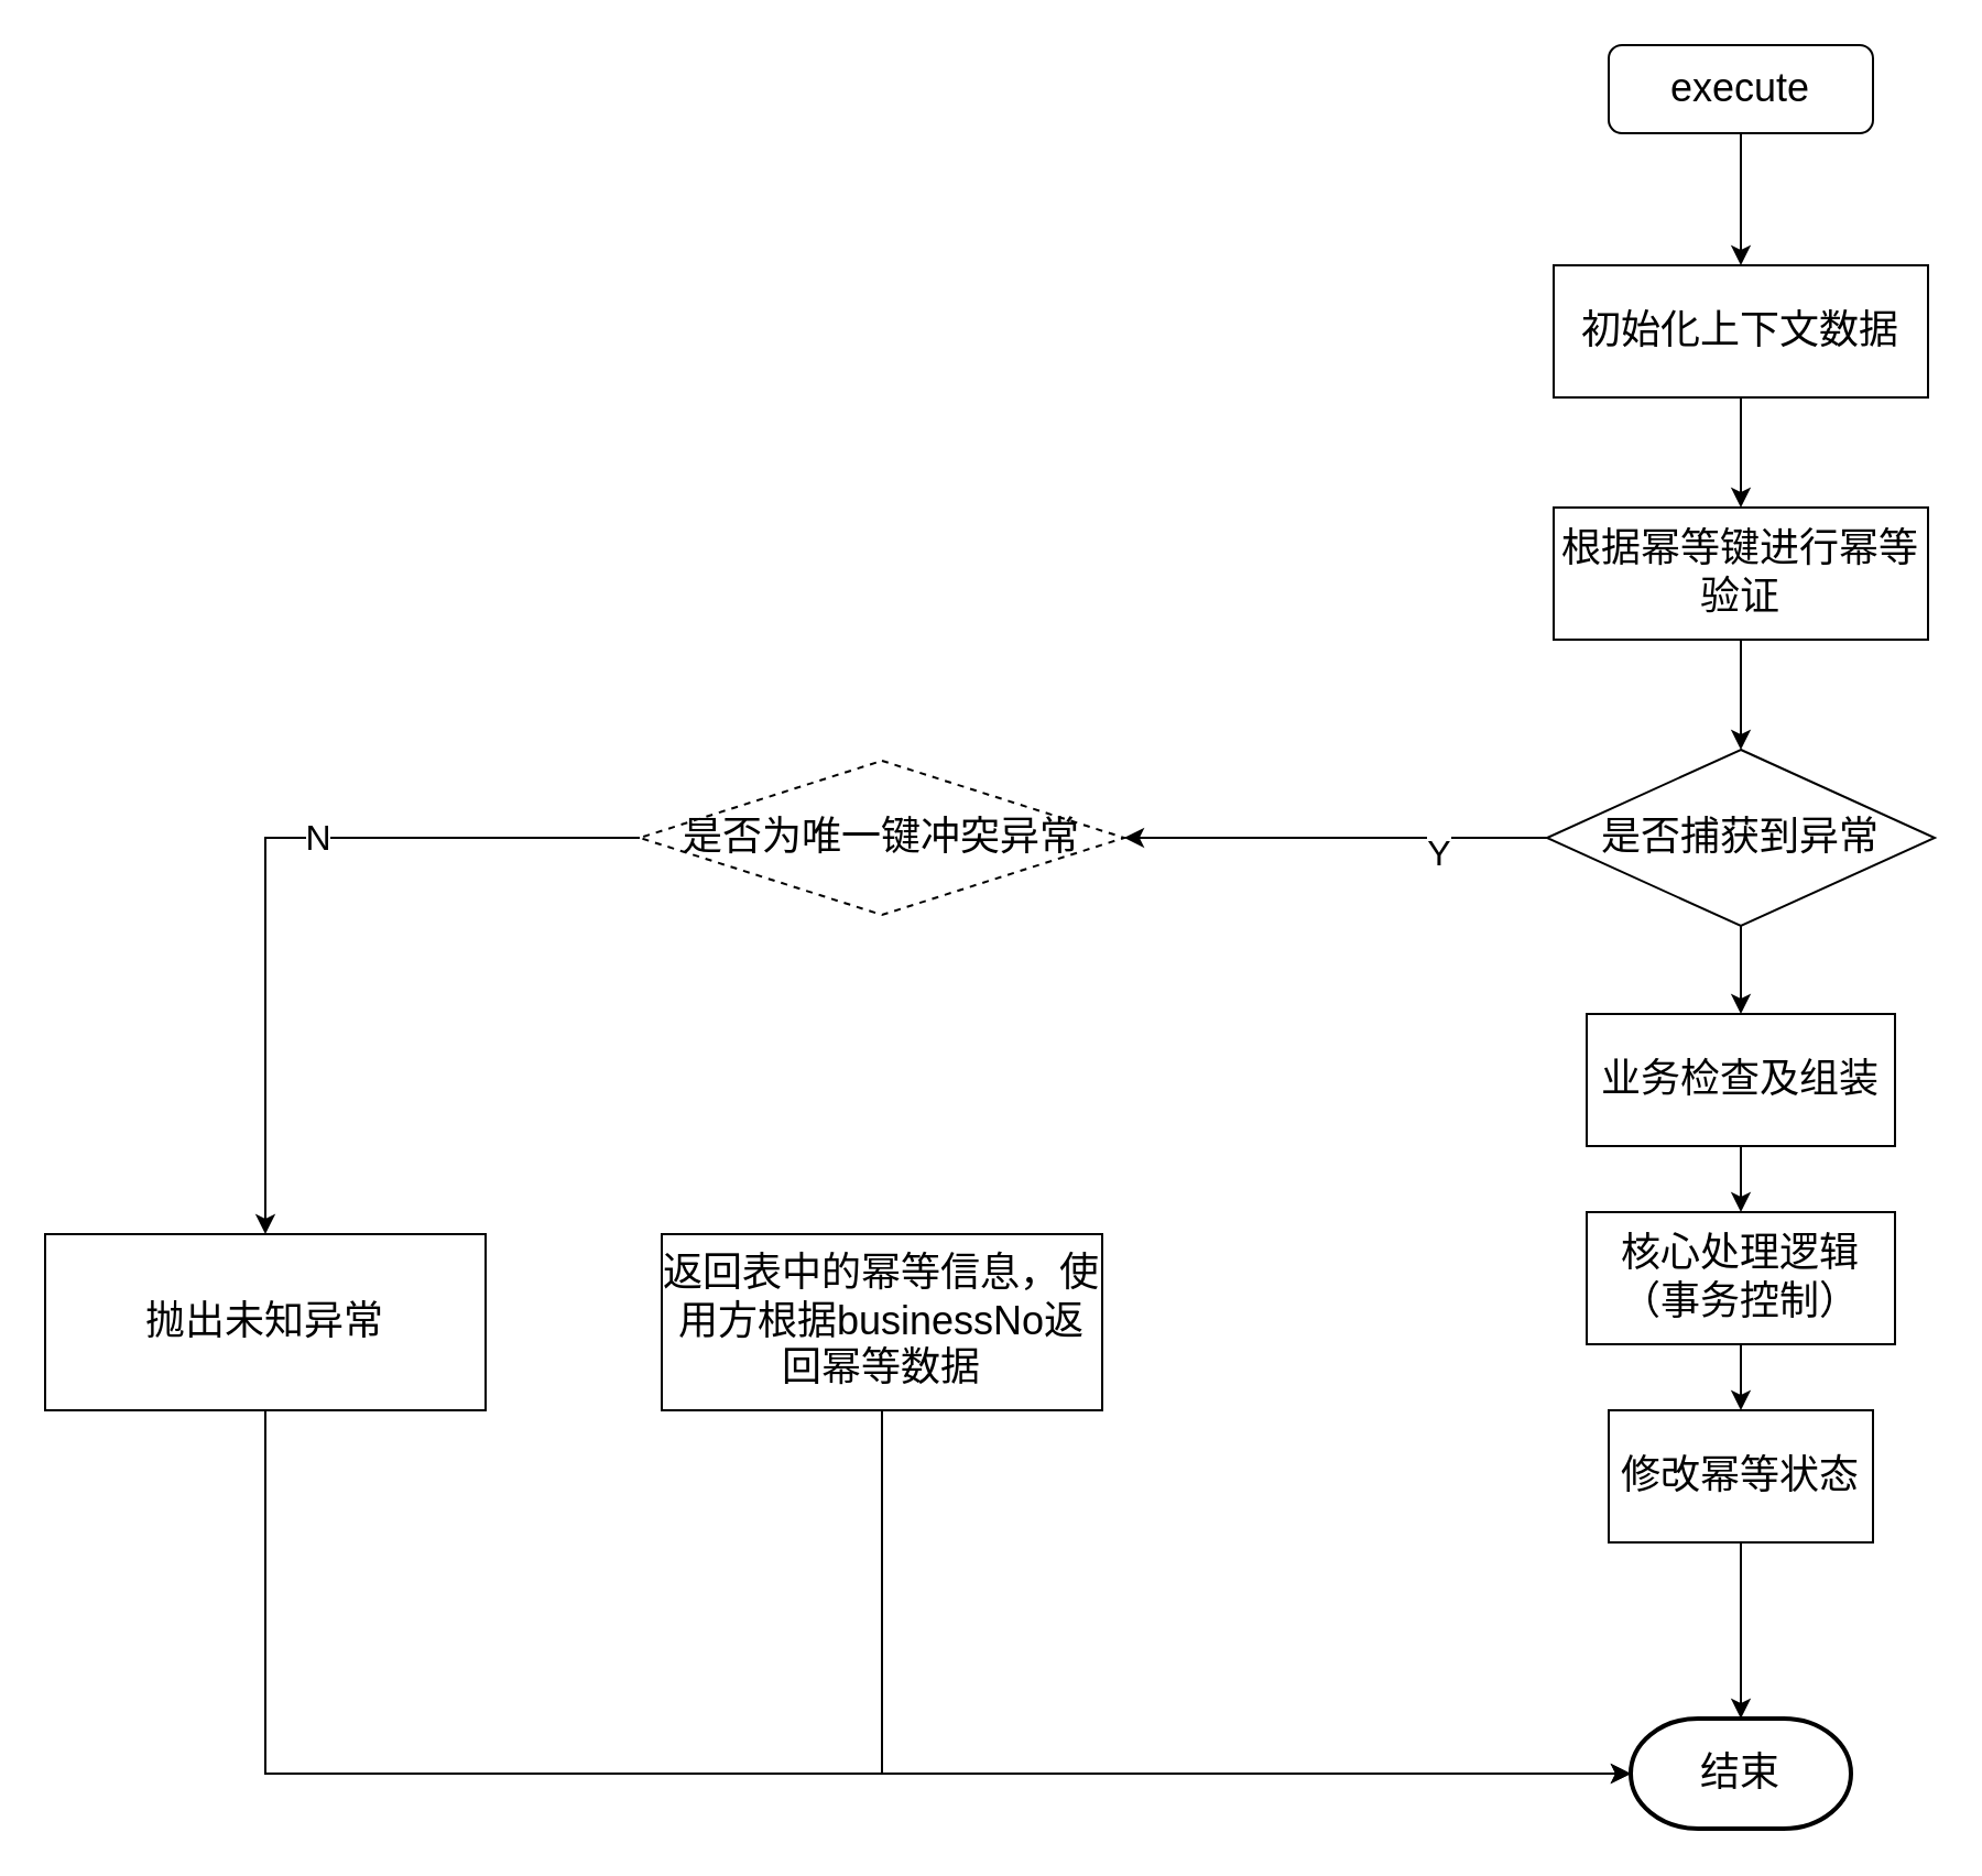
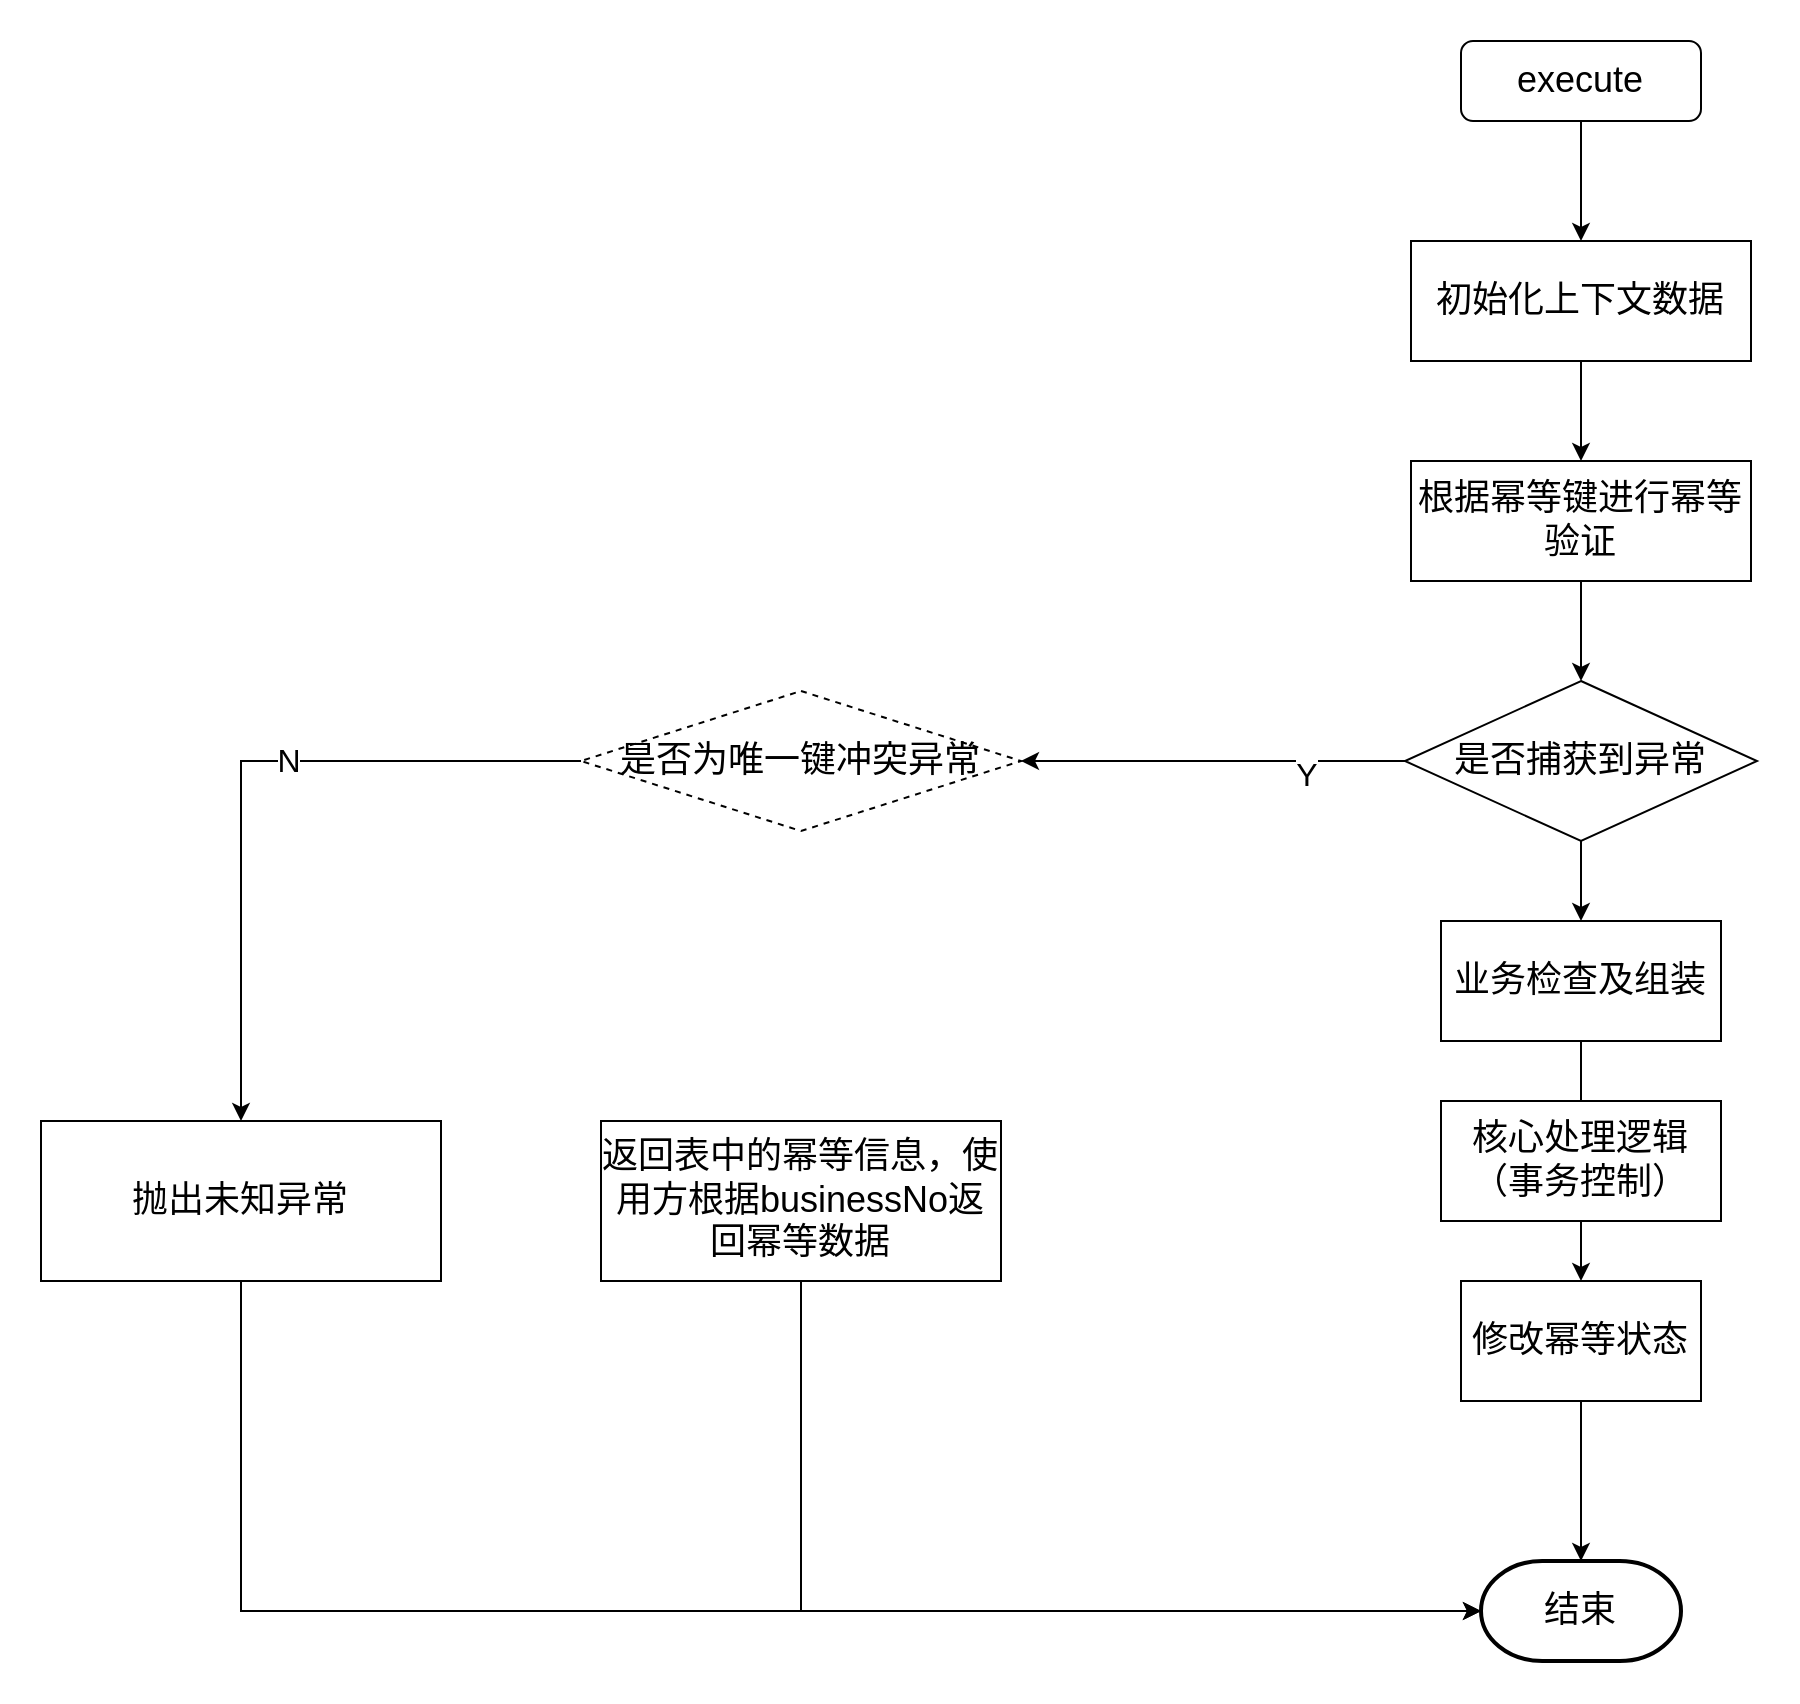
- <mxCell id="20" value="" style="edgeStyle=orthogonalEdgeStyle;rounded=0;orthogonalLoop=1;jettySize=auto;html=1;" edge="1" parent="1" source="21" target="23"><mxGeometry relative="1" as="geometry" /></mxCell>
+ <mxCell id="20" value="" style="edgeStyle=orthogonalEdgeStyle;rounded=0;orthogonalLoop=1;jettySize=auto;html=1;endArrow=none;" edge="1" parent="1" source="21" target="23"><mxGeometry relative="1" as="geometry" /></mxCell>
